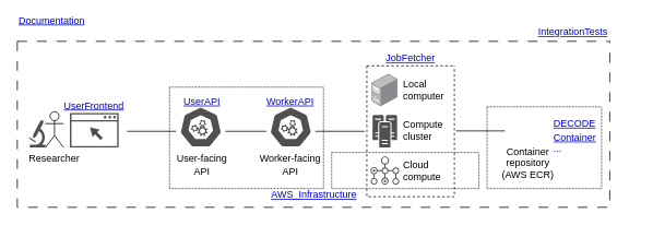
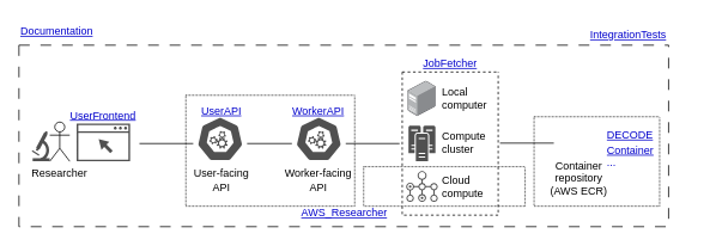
- <mxCell id="33" value="&lt;div&gt;&lt;font color=&quot;#0000cc&quot;&gt;&lt;u&gt;Documentation&lt;/u&gt;&lt;/font&gt;&lt;/div&gt;" style="text;html=1;align=left;verticalAlign=middle;whiteSpace=wrap;rounded=0;" vertex="1" parent="1"><mxGeometry x="20" y="10" width="80.43" height="30" as="geometry" /></mxCell>
+ <mxCell id="33" value="&lt;div&gt;&lt;font color=&quot;#0000cc&quot;&gt;&lt;u&gt;Documentation&lt;/u&gt;&lt;/font&gt;&lt;/div&gt;" style="text;html=1;align=left;verticalAlign=middle;whiteSpace=wrap;rounded=0;" vertex="1" parent="1"><mxGeometry x="20" y="20" width="80.43" height="30" as="geometry" /></mxCell>
- <mxCell id="25" value="&lt;font color=&quot;#0000cc&quot;&gt;&lt;u&gt;AWS_Infrastructure&lt;br&gt;&lt;/u&gt;&lt;/font&gt;" style="text;html=1;align=center;verticalAlign=middle;whiteSpace=wrap;rounded=0;" vertex="1" parent="1"><mxGeometry x="328.29" y="222.87" width="110.43" height="30" as="geometry" /></mxCell>
+ <mxCell id="25" value="&lt;font color=&quot;#0000cc&quot;&gt;&lt;u&gt;AWS_Researcher&lt;br&gt;&lt;/u&gt;&lt;/font&gt;" style="text;html=1;align=center;verticalAlign=middle;whiteSpace=wrap;rounded=0;" vertex="1" parent="1"><mxGeometry x="328.29" y="222.87" width="110.43" height="30" as="geometry" /></mxCell>
